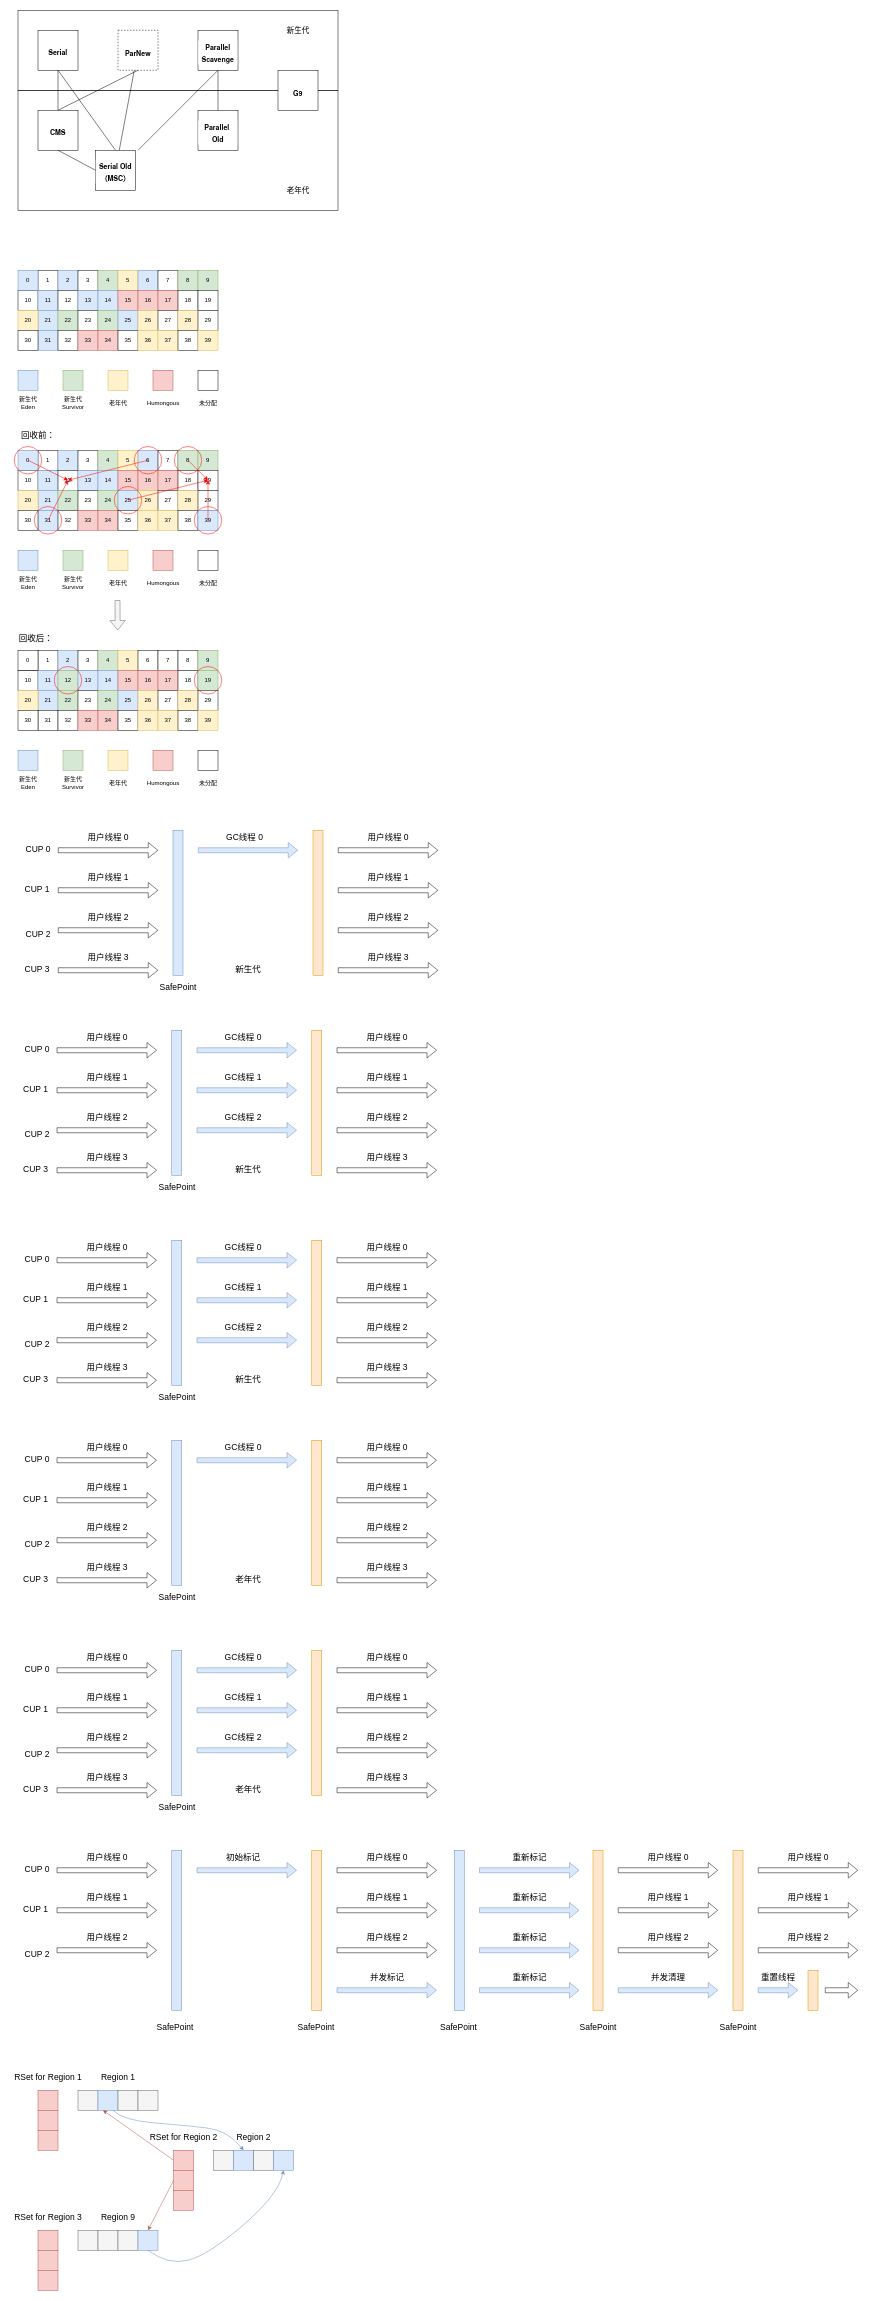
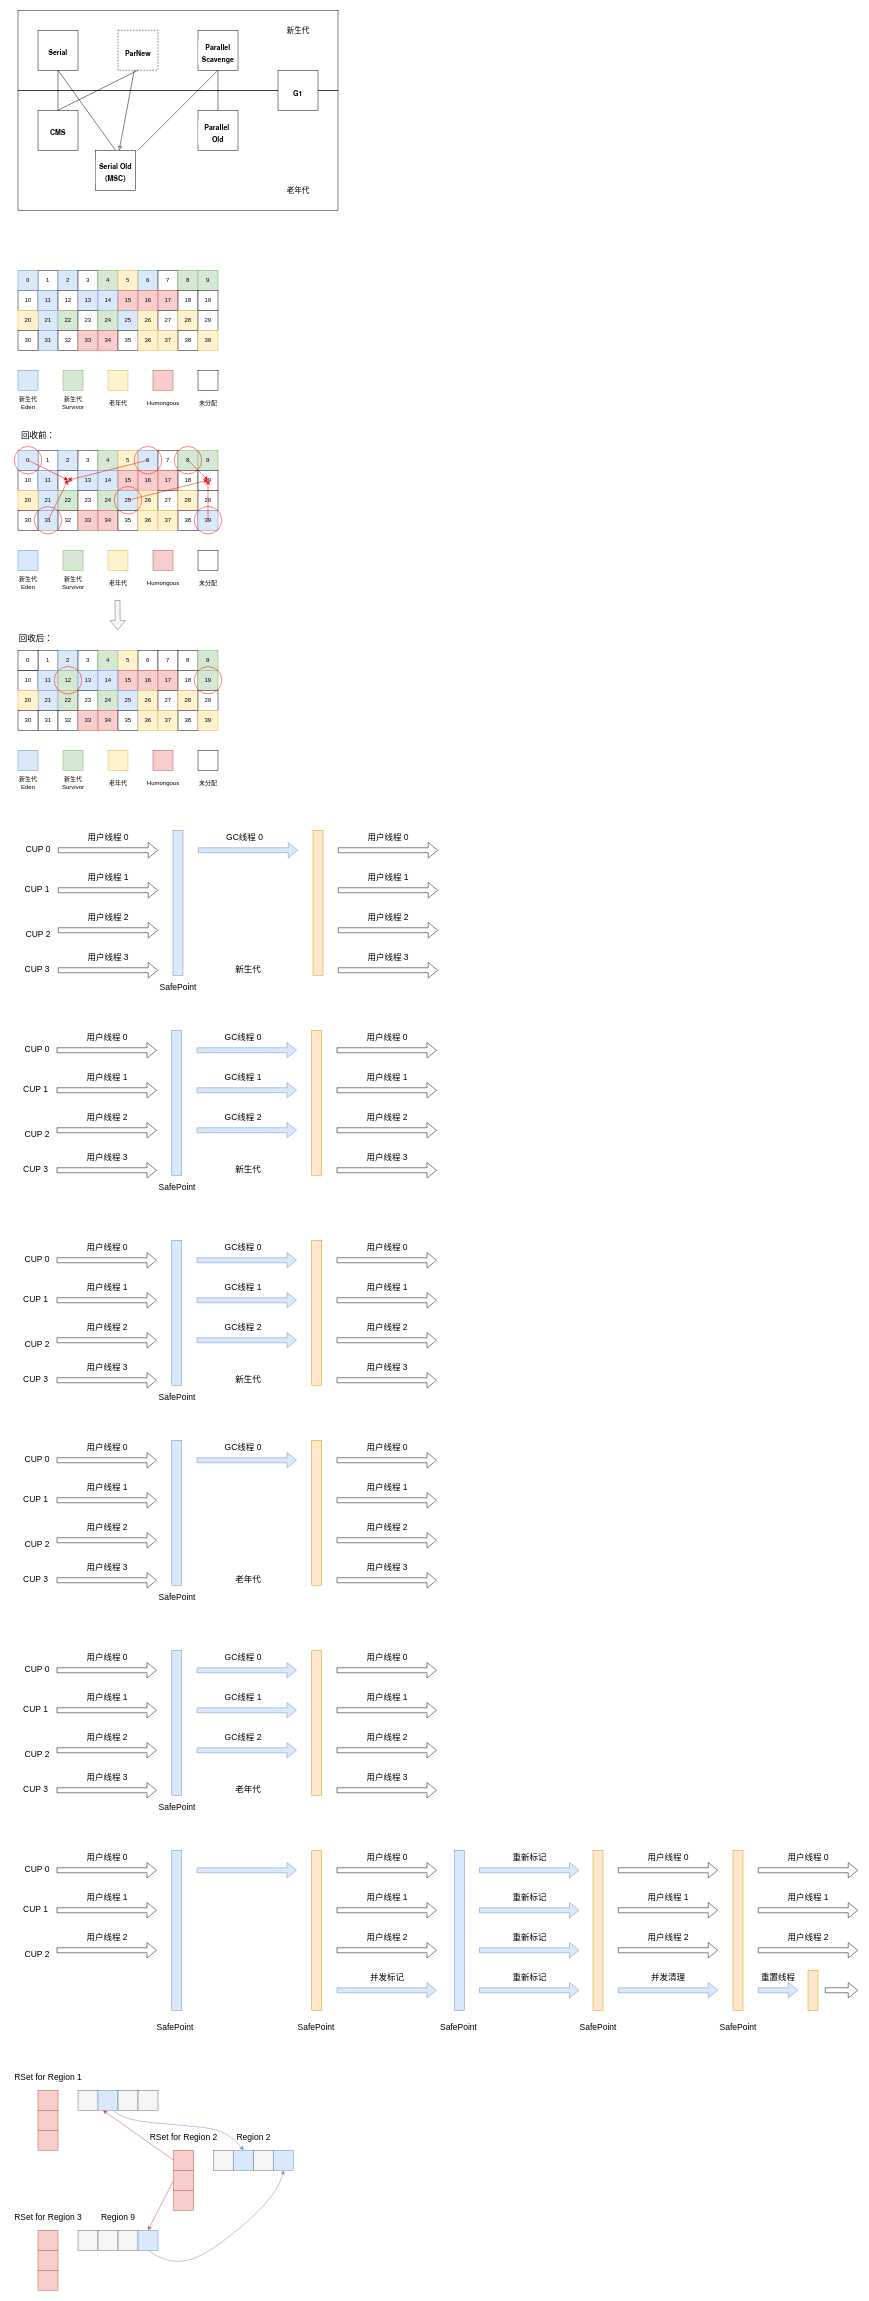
- <mxCell id="19" value="&lt;h3 id=&quot;Parallel-Scavenge-%E6%94%B6%E9%9B%86%E5%99%A8&quot; style=&quot;margin: 16px 0px 8px ; padding: 0px ; font-size: 14px ; box-sizing: border-box ; list-style: inherit ; line-height: 24px ; font-family: &amp;#34;pingfang sc&amp;#34; , &amp;#34;helvetica neue&amp;#34; , &amp;#34;arial&amp;#34; , &amp;#34;hiragino sans gb&amp;#34; , &amp;#34;microsoft yahei ui&amp;#34; , &amp;#34;microsoft yahei&amp;#34; , &amp;#34;simsun&amp;#34; , sans-serif ; background-color: rgb(255 , 255 , 255)&quot;&gt;G9&lt;/h3&gt;" style="whiteSpace=wrap;html=1;aspect=fixed;" parent="4" vertex="1"><mxGeometry x="480" y="80" width="80" height="80" as="geometry" /></mxCell>
+ <mxCell id="19" value="&lt;h3 id=&quot;Parallel-Scavenge-%E6%94%B6%E9%9B%86%E5%99%A8&quot; style=&quot;margin: 16px 0px 8px ; padding: 0px ; font-size: 14px ; box-sizing: border-box ; list-style: inherit ; line-height: 24px ; font-family: &amp;#34;pingfang sc&amp;#34; , &amp;#34;helvetica neue&amp;#34; , &amp;#34;arial&amp;#34; , &amp;#34;hiragino sans gb&amp;#34; , &amp;#34;microsoft yahei ui&amp;#34; , &amp;#34;microsoft yahei&amp;#34; , &amp;#34;simsun&amp;#34; , sans-serif ; background-color: rgb(255 , 255 , 255)&quot;&gt;G1&lt;/h3&gt;" style="whiteSpace=wrap;html=1;aspect=fixed;" parent="4" vertex="1"><mxGeometry x="480" y="80" width="80" height="80" as="geometry" /></mxCell>
- <mxCell id="17" style="edgeStyle=none;rounded=0;orthogonalLoop=1;jettySize=auto;html=1;endArrow=none;endFill=0;" parent="4" source="7" target="15" edge="1"><mxGeometry relative="1" as="geometry" /></mxCell>
+ <mxCell id="17" style="edgeStyle=none;rounded=0;orthogonalLoop=1;jettySize=auto;html=1;endArrow=classic;endFill=0;" parent="4" source="7" target="15" edge="1"><mxGeometry relative="1" as="geometry" /></mxCell>
- <mxCell id="18" style="edgeStyle=none;rounded=0;orthogonalLoop=1;jettySize=auto;html=1;entryX=0;entryY=0.5;entryDx=0;entryDy=0;exitX=0.5;exitY=1;exitDx=0;exitDy=0;endArrow=none;endFill=0;" parent="4" source="10" target="15" edge="1"><mxGeometry relative="1" as="geometry" /></mxCell>
- <mxCell id="335" value="初始标记" style="text;html=1;align=center;verticalAlign=middle;resizable=0;points=[];autosize=1;strokeColor=none;fillColor=none;fontSize=17;" vertex="1" parent="1"><mxGeometry x="445" y="3700" width="80" height="30" as="geometry" /></mxCell>
- <mxCell id="390" value="Region 1" style="text;html=1;align=center;verticalAlign=middle;resizable=0;points=[];autosize=1;strokeColor=none;fillColor=none;fontSize=17;" vertex="1" parent="1"><mxGeometry x="195" y="4140" width="80" height="30" as="geometry" /></mxCell>
